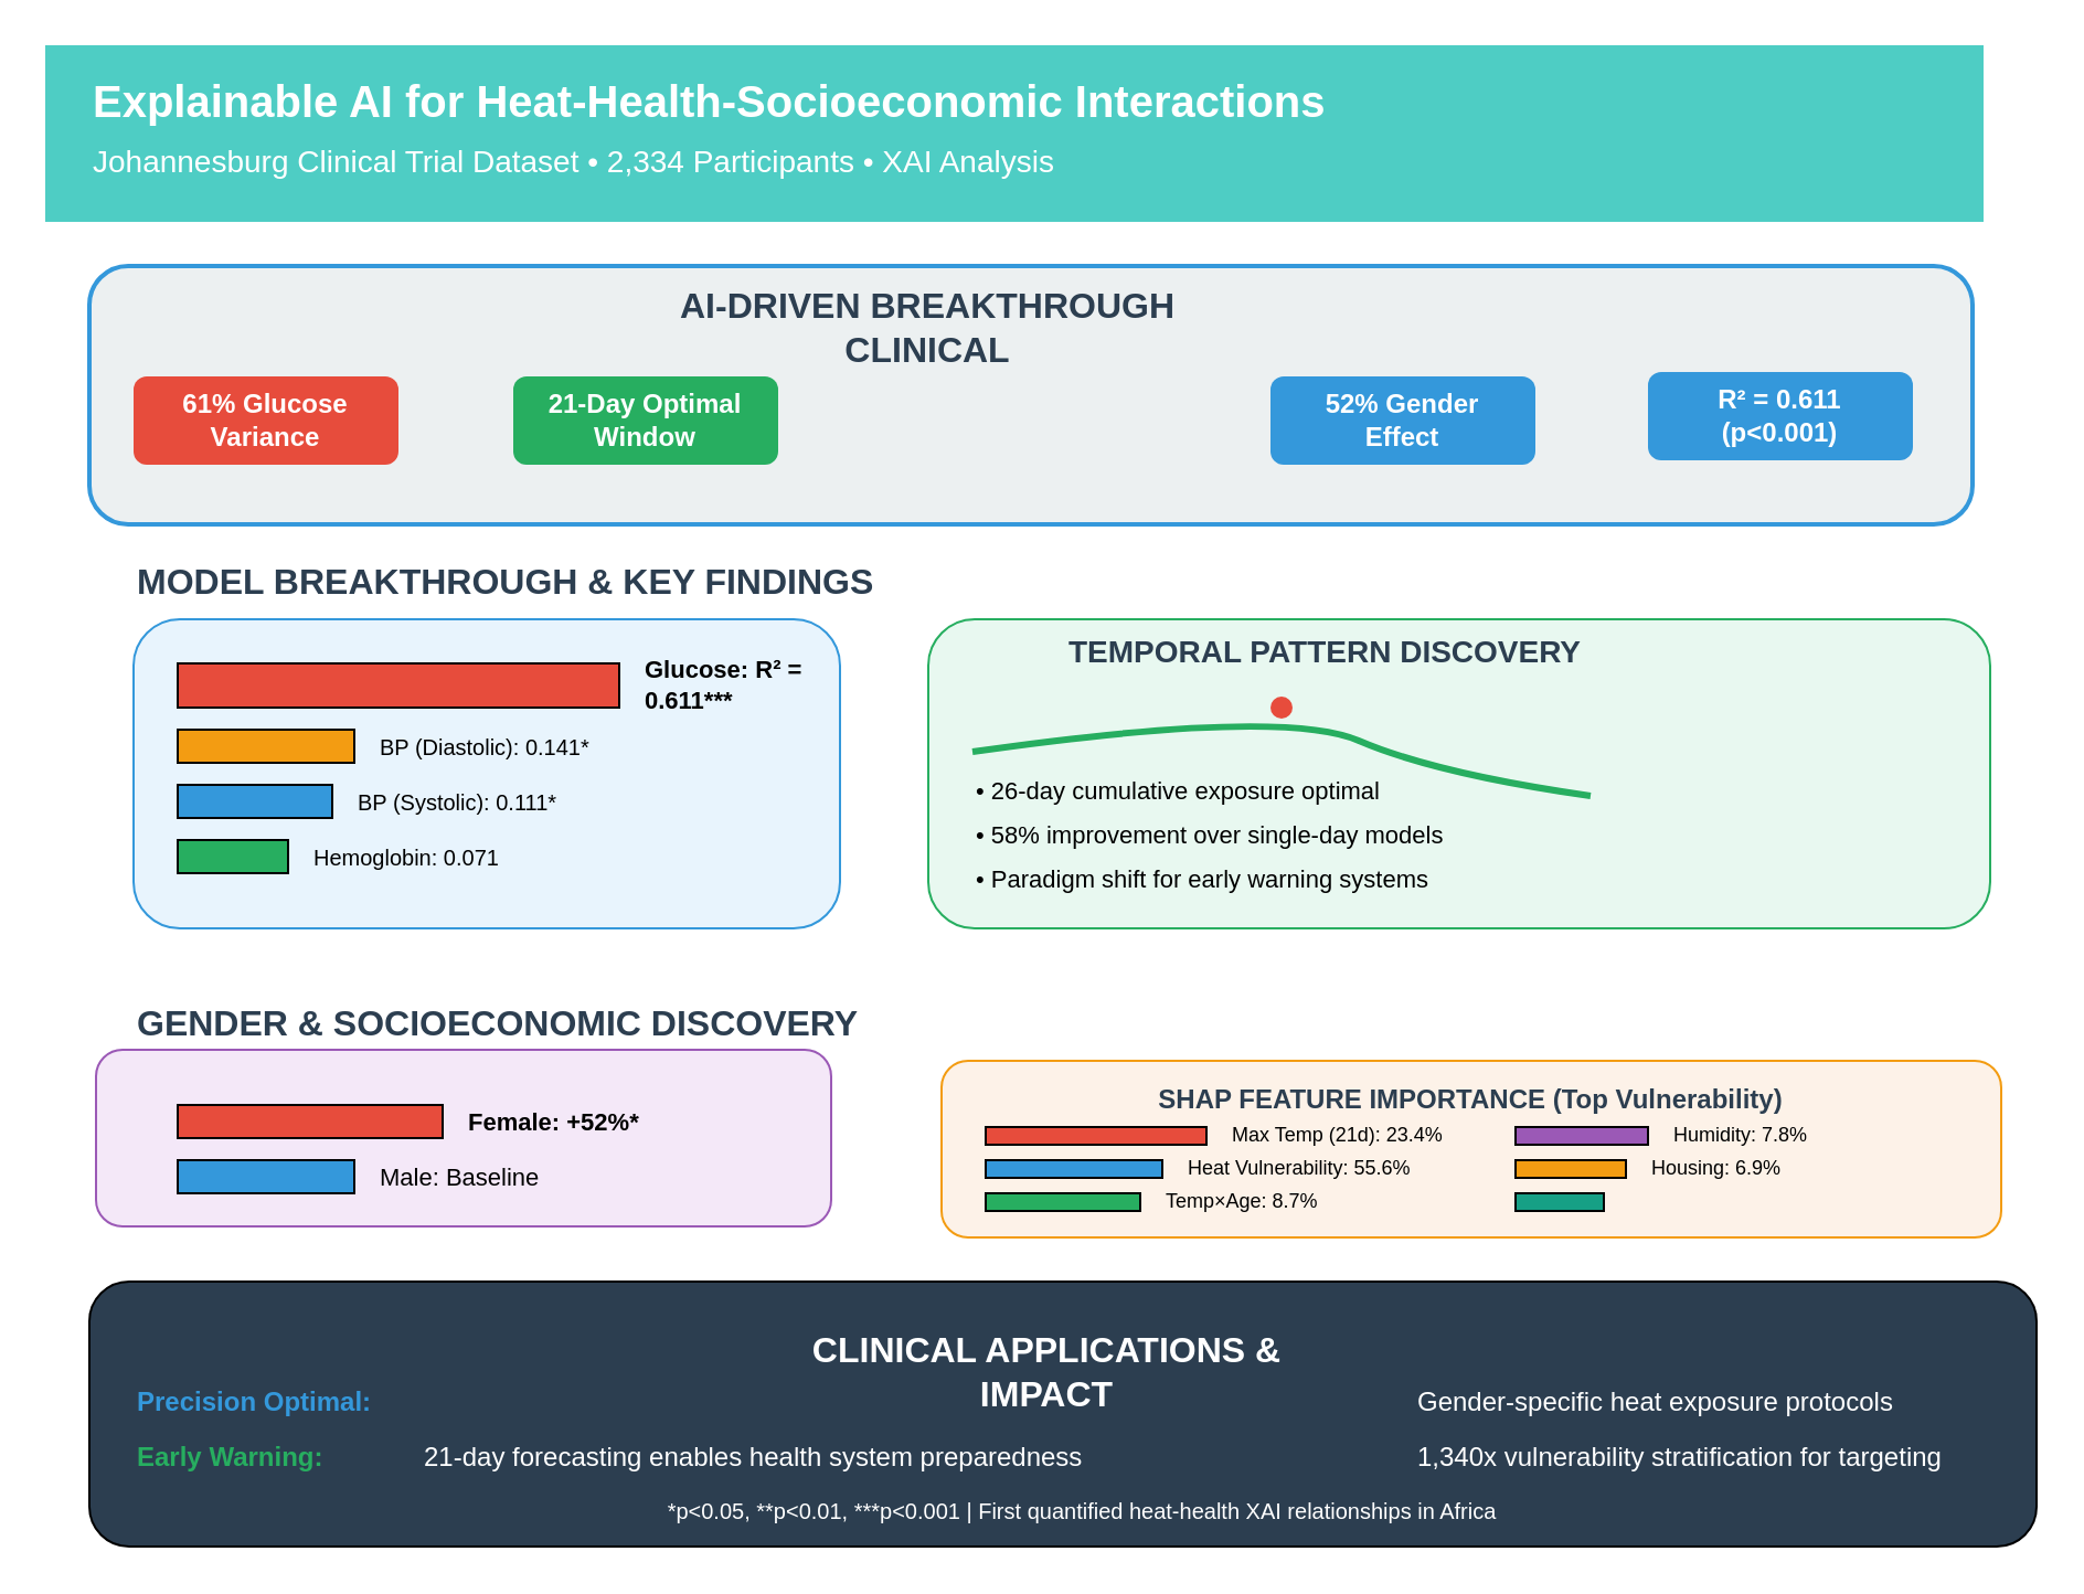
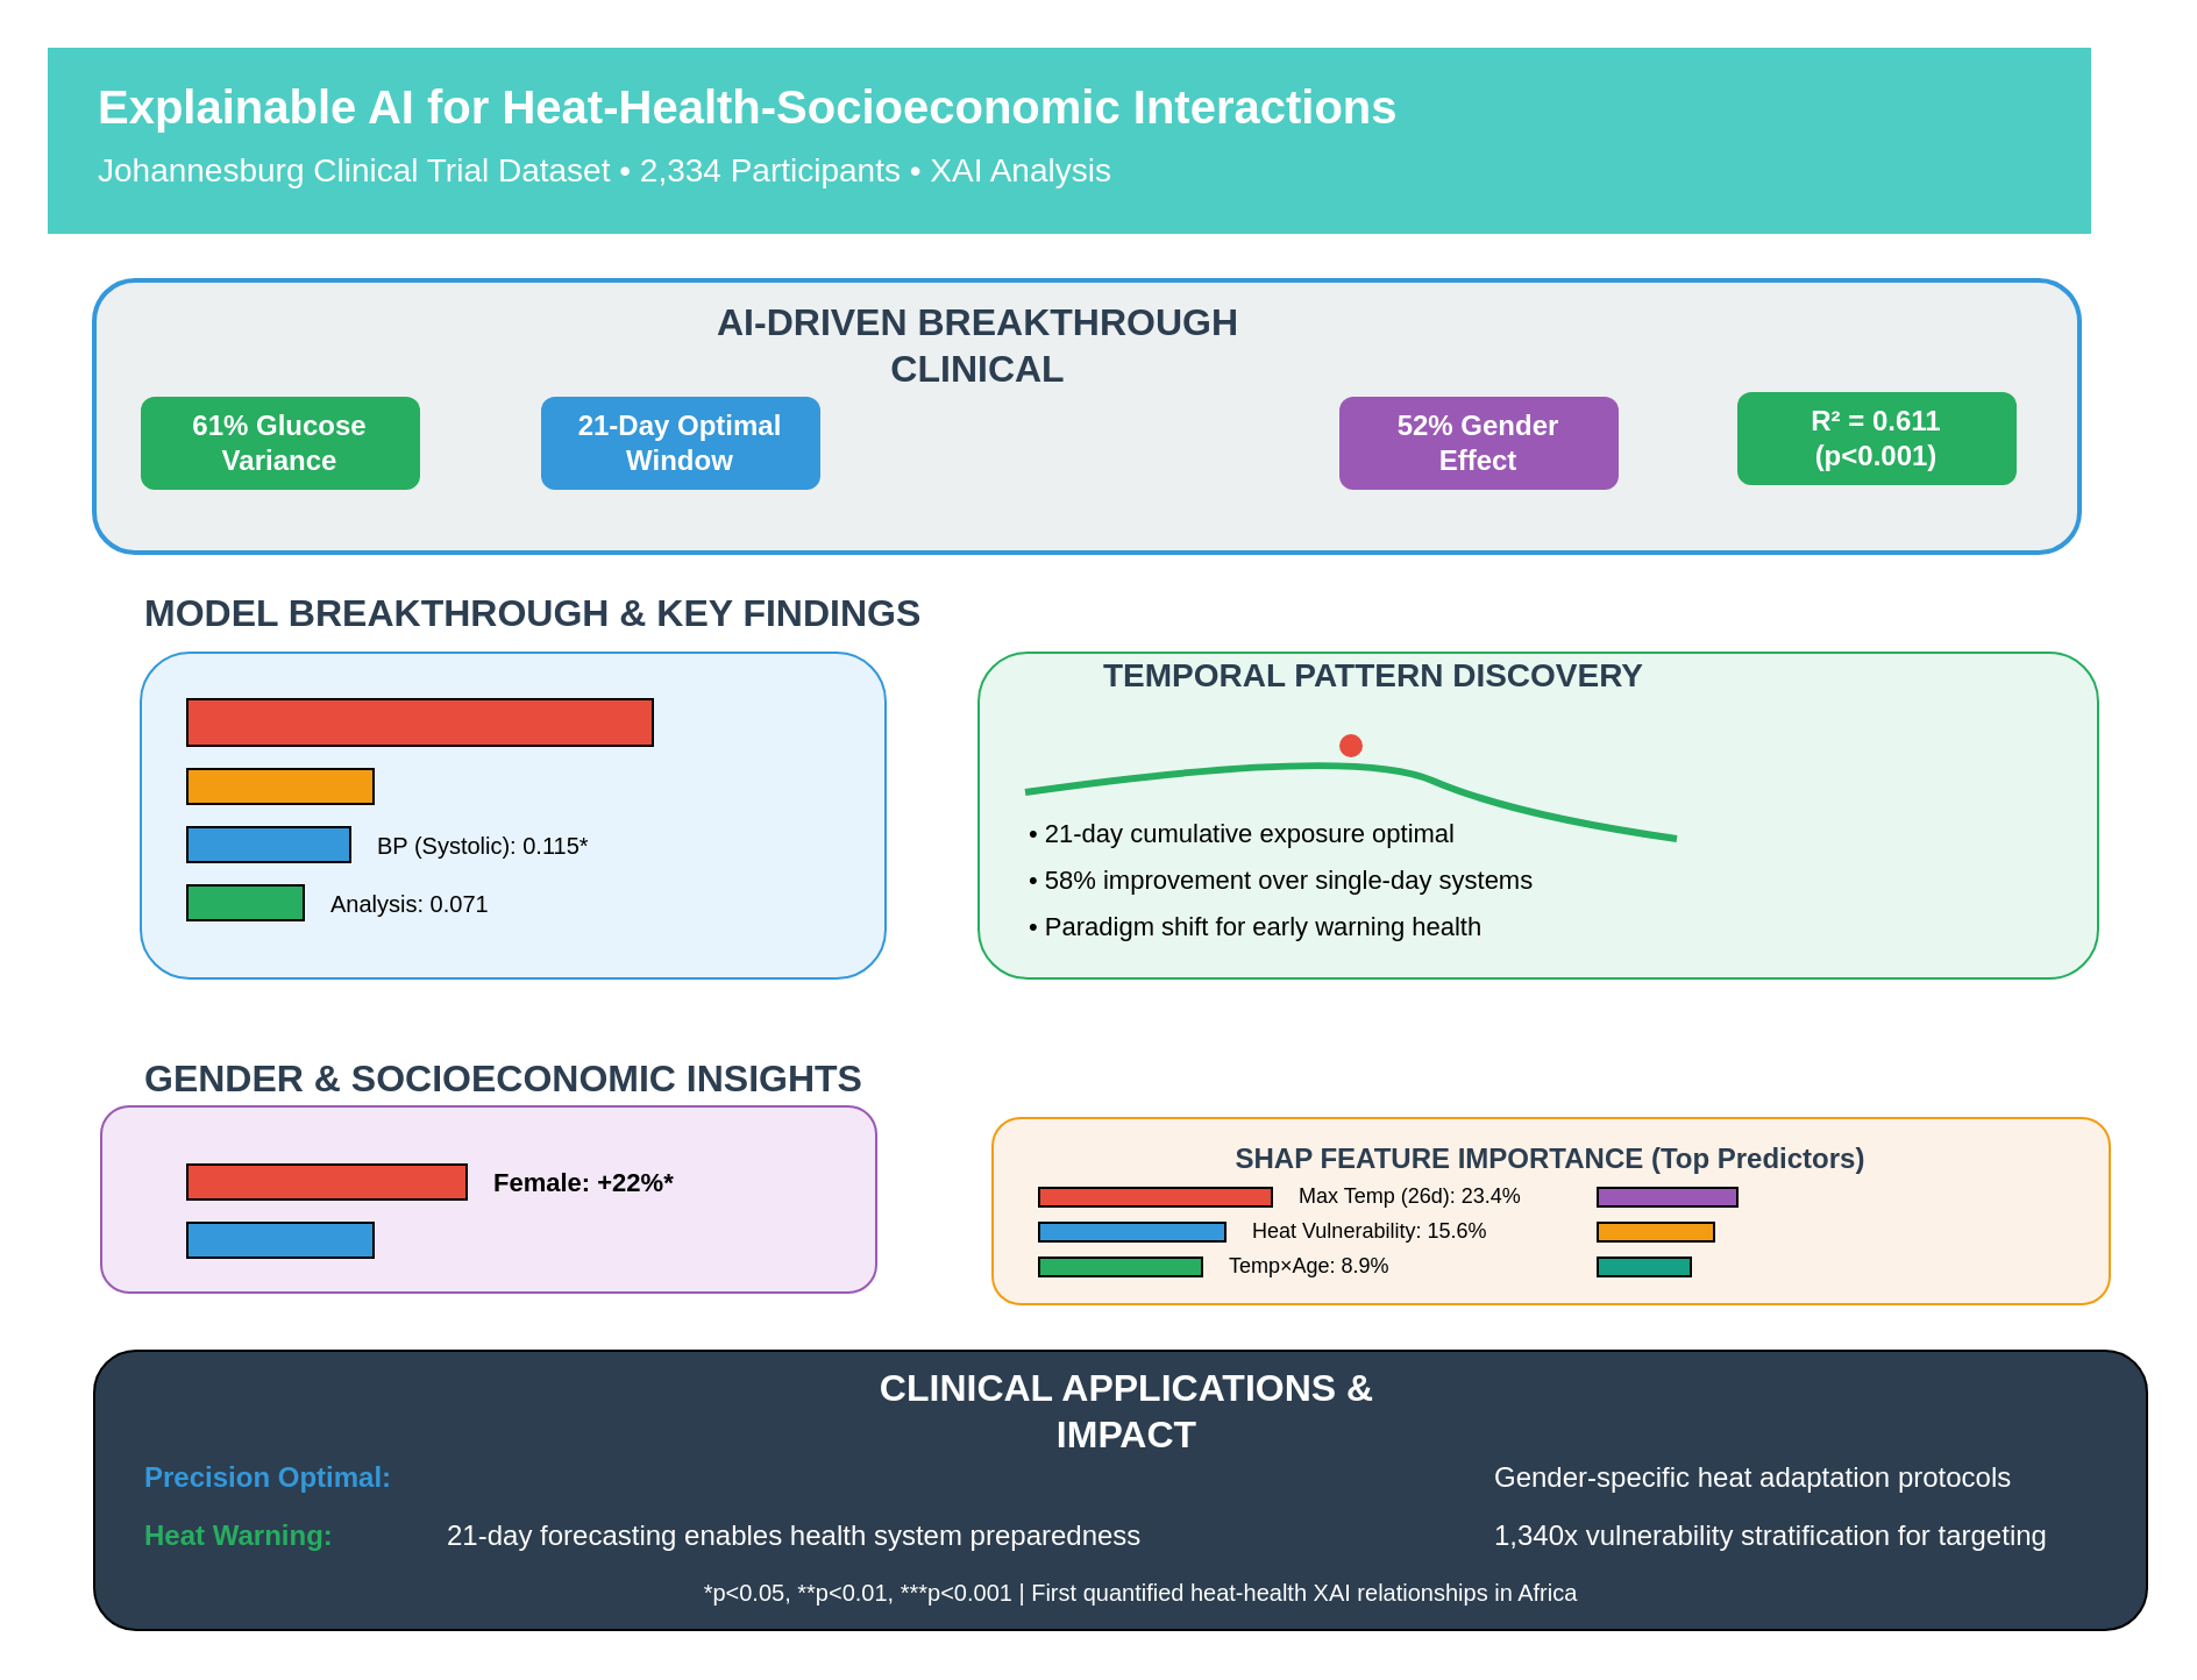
- <mxCell id="10" value="R² = 0.611&#10;(p&lt;0.001)" style="rounded=1;whiteSpace=wrap;html=1;fillColor=#3498db;strokeColor=none;fontColor=#FFFFFF;fontSize=12;fontStyle=1;" vertex="1" parent="1"><mxGeometry x="746" y="168" width="120" height="40" as="geometry" /></mxCell>
+ <mxCell id="10" value="R² = 0.611&#10;(p&lt;0.001)" style="rounded=1;whiteSpace=wrap;html=1;fillColor=#27AE60;strokeColor=none;fontColor=#FFFFFF;fontSize=12;fontStyle=1;" vertex="1" parent="1"><mxGeometry x="746" y="168" width="120" height="40" as="geometry" /></mxCell>
- <mxCell id="7" value="61% Glucose&#10;Variance" style="rounded=1;whiteSpace=wrap;html=1;fillColor=#E74C3C;strokeColor=none;fontColor=#FFFFFF;fontSize=12;fontStyle=1;" vertex="1" parent="1"><mxGeometry x="60" y="170" width="120" height="40" as="geometry" /></mxCell>
+ <mxCell id="7" value="61% Glucose&#10;Variance" style="rounded=1;whiteSpace=wrap;html=1;fillColor=#27ae60;strokeColor=none;fontColor=#FFFFFF;fontSize=12;fontStyle=1;" vertex="1" parent="1"><mxGeometry x="60" y="170" width="120" height="40" as="geometry" /></mxCell>
- <mxCell id="8" value="21-Day Optimal&#10;Window" style="rounded=1;whiteSpace=wrap;html=1;fillColor=#27ae60;strokeColor=none;fontColor=#FFFFFF;fontSize=12;fontStyle=1;" vertex="1" parent="1"><mxGeometry x="232" y="170" width="120" height="40" as="geometry" /></mxCell>
+ <mxCell id="8" value="21-Day Optimal&#10;Window" style="rounded=1;whiteSpace=wrap;html=1;fillColor=#3498DB;strokeColor=none;fontColor=#FFFFFF;fontSize=12;fontStyle=1;" vertex="1" parent="1"><mxGeometry x="232" y="170" width="120" height="40" as="geometry" /></mxCell>
- <mxCell id="9" value="52% Gender&#10;Effect" style="rounded=1;whiteSpace=wrap;html=1;fillColor=#3498db;strokeColor=none;fontColor=#FFFFFF;fontSize=12;fontStyle=1;" vertex="1" parent="1"><mxGeometry x="575" y="170" width="120" height="40" as="geometry" /></mxCell>
+ <mxCell id="9" value="52% Gender&#10;Effect" style="rounded=1;whiteSpace=wrap;html=1;fillColor=#9B59B6;strokeColor=none;fontColor=#FFFFFF;fontSize=12;fontStyle=1;" vertex="1" parent="1"><mxGeometry x="575" y="170" width="120" height="40" as="geometry" /></mxCell>
- <mxCell id="22" value="TEMPORAL PATTERN DISCOVERY" style="text;html=1;strokeColor=none;fillColor=none;align=center;verticalAlign=middle;whiteSpace=wrap;rounded=0;fontSize=14;fontStyle=1;fontColor=#2C3E50;" vertex="1" parent="1"><mxGeometry x="450" y="285" width="300" height="20" as="geometry" /></mxCell>
+ <mxCell id="22" value="TEMPORAL PATTERN DISCOVERY" style="text;html=1;strokeColor=none;fillColor=none;align=center;verticalAlign=middle;whiteSpace=wrap;rounded=0;fontSize=14;fontStyle=1;fontColor=#2C3E50;" vertex="1" parent="1"><mxGeometry x="440" y="280" width="300" height="20" as="geometry" /></mxCell>
- <mxCell id="14" value="Glucose: R² = 0.611***" style="text;html=1;strokeColor=none;fillColor=none;align=left;verticalAlign=middle;whiteSpace=wrap;rounded=0;fontSize=11;fontStyle=1;" vertex="1" parent="1"><mxGeometry x="290" y="300" width="80" height="20" as="geometry" /></mxCell>
- <mxCell id="16" value="BP (Diastolic): 0.141*" style="text;html=1;strokeColor=none;fillColor=none;align=left;verticalAlign=middle;whiteSpace=wrap;rounded=0;fontSize=10;" vertex="1" parent="1"><mxGeometry x="170" y="330" width="120" height="15" as="geometry" /></mxCell>
- <mxCell id="25" value="• 26-day cumulative exposure optimal" style="text;html=1;strokeColor=none;fillColor=none;align=left;verticalAlign=middle;whiteSpace=wrap;rounded=0;fontSize=11;" vertex="1" parent="1"><mxGeometry x="440" y="350" width="280" height="15" as="geometry" /></mxCell>
+ <mxCell id="25" value="• 21-day cumulative exposure optimal" style="text;html=1;strokeColor=none;fillColor=none;align=left;verticalAlign=middle;whiteSpace=wrap;rounded=0;fontSize=11;" vertex="1" parent="1"><mxGeometry x="440" y="350" width="280" height="15" as="geometry" /></mxCell>
- <mxCell id="18" value="BP (Systolic): 0.111*" style="text;html=1;strokeColor=none;fillColor=none;align=left;verticalAlign=middle;whiteSpace=wrap;rounded=0;fontSize=10;" vertex="1" parent="1"><mxGeometry x="160" y="355" width="120" height="15" as="geometry" /></mxCell>
+ <mxCell id="18" value="BP (Systolic): 0.115*" style="text;html=1;strokeColor=none;fillColor=none;align=left;verticalAlign=middle;whiteSpace=wrap;rounded=0;fontSize=10;" vertex="1" parent="1"><mxGeometry x="160" y="355" width="120" height="15" as="geometry" /></mxCell>
- <mxCell id="26" value="• 58% improvement over single-day models" style="text;html=1;strokeColor=none;fillColor=none;align=left;verticalAlign=middle;whiteSpace=wrap;rounded=0;fontSize=11;" vertex="1" parent="1"><mxGeometry x="440" y="370" width="280" height="15" as="geometry" /></mxCell>
+ <mxCell id="26" value="• 58% improvement over single-day systems" style="text;html=1;strokeColor=none;fillColor=none;align=left;verticalAlign=middle;whiteSpace=wrap;rounded=0;fontSize=11;" vertex="1" parent="1"><mxGeometry x="440" y="370" width="280" height="15" as="geometry" /></mxCell>
- <mxCell id="20" value="Hemoglobin: 0.071" style="text;html=1;strokeColor=none;fillColor=none;align=left;verticalAlign=middle;whiteSpace=wrap;rounded=0;fontSize=10;" vertex="1" parent="1"><mxGeometry x="140" y="380" width="120" height="15" as="geometry" /></mxCell>
+ <mxCell id="20" value="Analysis: 0.071" style="text;html=1;strokeColor=none;fillColor=none;align=left;verticalAlign=middle;whiteSpace=wrap;rounded=0;fontSize=10;" vertex="1" parent="1"><mxGeometry x="140" y="380" width="120" height="15" as="geometry" /></mxCell>
- <mxCell id="27" value="• Paradigm shift for early warning systems" style="text;html=1;strokeColor=none;fillColor=none;align=left;verticalAlign=middle;whiteSpace=wrap;rounded=0;fontSize=11;" vertex="1" parent="1"><mxGeometry x="440" y="390" width="280" height="15" as="geometry" /></mxCell>
+ <mxCell id="27" value="• Paradigm shift for early warning health" style="text;html=1;strokeColor=none;fillColor=none;align=left;verticalAlign=middle;whiteSpace=wrap;rounded=0;fontSize=11;" vertex="1" parent="1"><mxGeometry x="440" y="390" width="280" height="15" as="geometry" /></mxCell>
- <mxCell id="28" value="GENDER &amp; SOCIOECONOMIC DISCOVERY" style="text;html=1;strokeColor=none;fillColor=none;align=left;verticalAlign=middle;whiteSpace=wrap;rounded=0;fontSize=16;fontStyle=1;fontColor=#2C3E50;" vertex="1" parent="1"><mxGeometry x="60" y="450" width="350" height="25" as="geometry" /></mxCell>
+ <mxCell id="28" value="GENDER &amp; SOCIOECONOMIC INSIGHTS" style="text;html=1;strokeColor=none;fillColor=none;align=left;verticalAlign=middle;whiteSpace=wrap;rounded=0;fontSize=16;fontStyle=1;fontColor=#2C3E50;" vertex="1" parent="1"><mxGeometry x="60" y="450" width="350" height="25" as="geometry" /></mxCell>
- <mxCell id="35" value="SHAP FEATURE IMPORTANCE (Top Vulnerability)" style="text;html=1;strokeColor=none;fillColor=none;align=center;verticalAlign=middle;whiteSpace=wrap;rounded=0;fontSize=12;fontStyle=1;fontColor=#2C3E50;" vertex="1" parent="1"><mxGeometry x="436" y="490" width="460" height="15" as="geometry" /></mxCell>
+ <mxCell id="35" value="SHAP FEATURE IMPORTANCE (Top Predictors)" style="text;html=1;strokeColor=none;fillColor=none;align=center;verticalAlign=middle;whiteSpace=wrap;rounded=0;fontSize=12;fontStyle=1;fontColor=#2C3E50;" vertex="1" parent="1"><mxGeometry x="436" y="490" width="460" height="15" as="geometry" /></mxCell>
- <mxCell id="31" value="Female: +52%*" style="text;html=1;strokeColor=none;fillColor=none;align=left;verticalAlign=middle;whiteSpace=wrap;rounded=0;fontSize=11;fontStyle=1;" vertex="1" parent="1"><mxGeometry x="210" y="500" width="80" height="15" as="geometry" /></mxCell>
+ <mxCell id="31" value="Female: +22%*" style="text;html=1;strokeColor=none;fillColor=none;align=left;verticalAlign=middle;whiteSpace=wrap;rounded=0;fontSize=11;fontStyle=1;" vertex="1" parent="1"><mxGeometry x="210" y="500" width="80" height="15" as="geometry" /></mxCell>
- <mxCell id="37" value="Max Temp (21d): 23.4%" style="text;html=1;strokeColor=none;fillColor=none;align=left;verticalAlign=middle;whiteSpace=wrap;rounded=0;fontSize=9;" vertex="1" parent="1"><mxGeometry x="556" y="508" width="120" height="12" as="geometry" /></mxCell>
+ <mxCell id="37" value="Max Temp (26d): 23.4%" style="text;html=1;strokeColor=none;fillColor=none;align=left;verticalAlign=middle;whiteSpace=wrap;rounded=0;fontSize=9;" vertex="1" parent="1"><mxGeometry x="556" y="508" width="120" height="12" as="geometry" /></mxCell>
- <mxCell id="43" value="Humidity: 7.8%" style="text;html=1;strokeColor=none;fillColor=none;align=left;verticalAlign=middle;whiteSpace=wrap;rounded=0;fontSize=9;" vertex="1" parent="1"><mxGeometry x="756" y="508" width="100" height="12" as="geometry" /></mxCell>
- <mxCell id="39" value="Heat Vulnerability: 55.6%" style="text;html=1;strokeColor=none;fillColor=none;align=left;verticalAlign=middle;whiteSpace=wrap;rounded=0;fontSize=9;" vertex="1" parent="1"><mxGeometry x="536" y="523" width="130" height="12" as="geometry" /></mxCell>
+ <mxCell id="39" value="Heat Vulnerability: 15.6%" style="text;html=1;strokeColor=none;fillColor=none;align=left;verticalAlign=middle;whiteSpace=wrap;rounded=0;fontSize=9;" vertex="1" parent="1"><mxGeometry x="536" y="523" width="130" height="12" as="geometry" /></mxCell>
- <mxCell id="45" value="Housing: 6.9%" style="text;html=1;strokeColor=none;fillColor=none;align=left;verticalAlign=middle;whiteSpace=wrap;rounded=0;fontSize=9;" vertex="1" parent="1"><mxGeometry x="746" y="523" width="100" height="12" as="geometry" /></mxCell>
- <mxCell id="33" value="Male: Baseline" style="text;html=1;strokeColor=none;fillColor=none;align=left;verticalAlign=middle;whiteSpace=wrap;rounded=0;fontSize=11;" vertex="1" parent="1"><mxGeometry x="170" y="525" width="80" height="15" as="geometry" /></mxCell>
- <mxCell id="41" value="Temp×Age: 8.7%" style="text;html=1;strokeColor=none;fillColor=none;align=left;verticalAlign=middle;whiteSpace=wrap;rounded=0;fontSize=9;" vertex="1" parent="1"><mxGeometry x="526" y="538" width="100" height="12" as="geometry" /></mxCell>
+ <mxCell id="41" value="Temp×Age: 8.9%" style="text;html=1;strokeColor=none;fillColor=none;align=left;verticalAlign=middle;whiteSpace=wrap;rounded=0;fontSize=9;" vertex="1" parent="1"><mxGeometry x="526" y="538" width="100" height="12" as="geometry" /></mxCell>
- <mxCell id="48" value="CLINICAL APPLICATIONS &amp; IMPACT" style="text;html=1;strokeColor=none;fillColor=none;align=center;verticalAlign=middle;whiteSpace=wrap;rounded=0;fontSize=16;fontStyle=1;fontColor=#FFFFFF;" vertex="1" parent="1"><mxGeometry x="354" y="608" width="240" height="25" as="geometry" /></mxCell>
+ <mxCell id="48" value="CLINICAL APPLICATIONS &amp; IMPACT" style="text;html=1;strokeColor=none;fillColor=none;align=center;verticalAlign=middle;whiteSpace=wrap;rounded=0;fontSize=16;fontStyle=1;fontColor=#FFFFFF;" vertex="1" parent="1"><mxGeometry x="364" y="593" width="240" height="25" as="geometry" /></mxCell>
- <mxCell id="52" value="Gender-specific heat exposure protocols" style="text;html=1;strokeColor=none;fillColor=none;align=left;verticalAlign=middle;whiteSpace=wrap;rounded=0;fontSize=12;fontColor=#FFFFFF;" vertex="1" parent="1"><mxGeometry x="640" y="625" width="250" height="20" as="geometry" /></mxCell>
+ <mxCell id="52" value="Gender-specific heat adaptation protocols" style="text;html=1;strokeColor=none;fillColor=none;align=left;verticalAlign=middle;whiteSpace=wrap;rounded=0;fontSize=12;fontColor=#FFFFFF;" vertex="1" parent="1"><mxGeometry x="640" y="625" width="250" height="20" as="geometry" /></mxCell>
- <mxCell id="50" value="Early Warning:" style="text;html=1;strokeColor=none;fillColor=none;align=left;verticalAlign=middle;whiteSpace=wrap;rounded=0;fontSize=12;fontStyle=1;fontColor=#27AE60;" vertex="1" parent="1"><mxGeometry x="60" y="650" width="120" height="20" as="geometry" /></mxCell>
+ <mxCell id="50" value="Heat Warning:" style="text;html=1;strokeColor=none;fillColor=none;align=left;verticalAlign=middle;whiteSpace=wrap;rounded=0;fontSize=12;fontStyle=1;fontColor=#27AE60;" vertex="1" parent="1"><mxGeometry x="60" y="650" width="120" height="20" as="geometry" /></mxCell>
